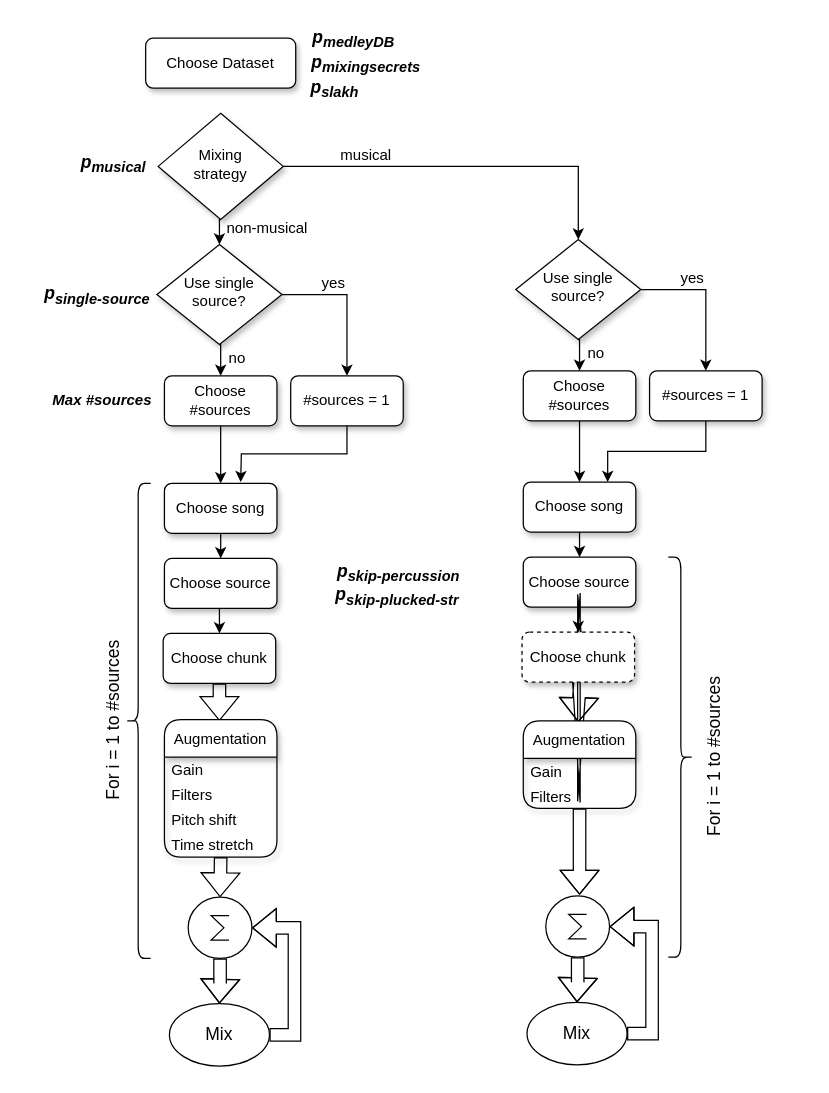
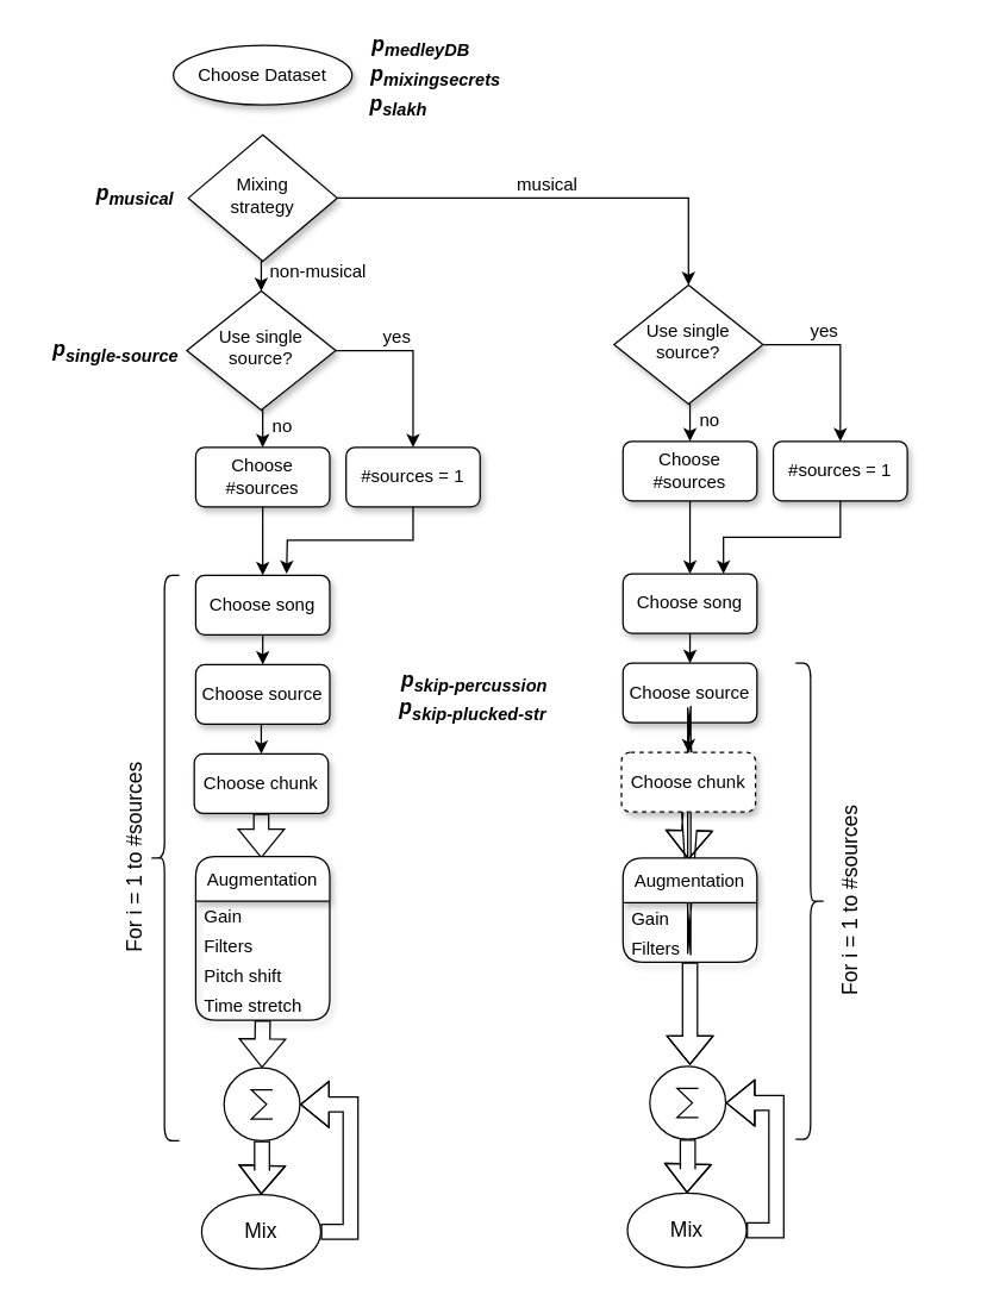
- <mxCell id="5" value="Choose Dataset" style="rounded=1;whiteSpace=wrap;html=1;fontSize=12;glass=0;strokeWidth=1;shadow=1;" parent="1" vertex="1"><mxGeometry x="116" y="30" width="120" height="40" as="geometry" /></mxCell>
+ <mxCell id="5" value="Choose Dataset" style="ellipse;whiteSpace=wrap;html=1;fontSize=12;glass=0;strokeWidth=1;shadow=1;" parent="1" vertex="1"><mxGeometry x="116" y="30" width="120" height="40" as="geometry" /></mxCell>
- <mxCell id="44" value="&lt;font style=&quot;font-size: 12px;&quot;&gt;musical&lt;/font&gt;" style="text;html=1;resizable=0;autosize=1;align=center;verticalAlign=middle;points=[];fillColor=none;strokeColor=none;rounded=0;fontSize=14;" vertex="1" parent="1"><mxGeometry x="262" y="113" width="60" height="20" as="geometry" /></mxCell>
+ <mxCell id="44" value="&lt;font style=&quot;font-size: 12px;&quot;&gt;musical&lt;/font&gt;" style="text;html=1;resizable=0;autosize=1;align=center;verticalAlign=middle;points=[];fillColor=none;strokeColor=none;rounded=0;fontSize=14;" vertex="1" parent="1"><mxGeometry x="337" y="113" width="60" height="20" as="geometry" /></mxCell>
- <mxCell id="43" value="&lt;b&gt;&lt;font style=&quot;font-size: 12px;&quot;&gt;&lt;i&gt;Max #sources&lt;/i&gt;&lt;/font&gt;&lt;/b&gt;" style="text;html=1;resizable=0;autosize=1;align=center;verticalAlign=middle;points=[];fillColor=none;strokeColor=none;rounded=0;" vertex="1" parent="1"><mxGeometry x="36" y="310" width="90" height="20" as="geometry" /></mxCell>
